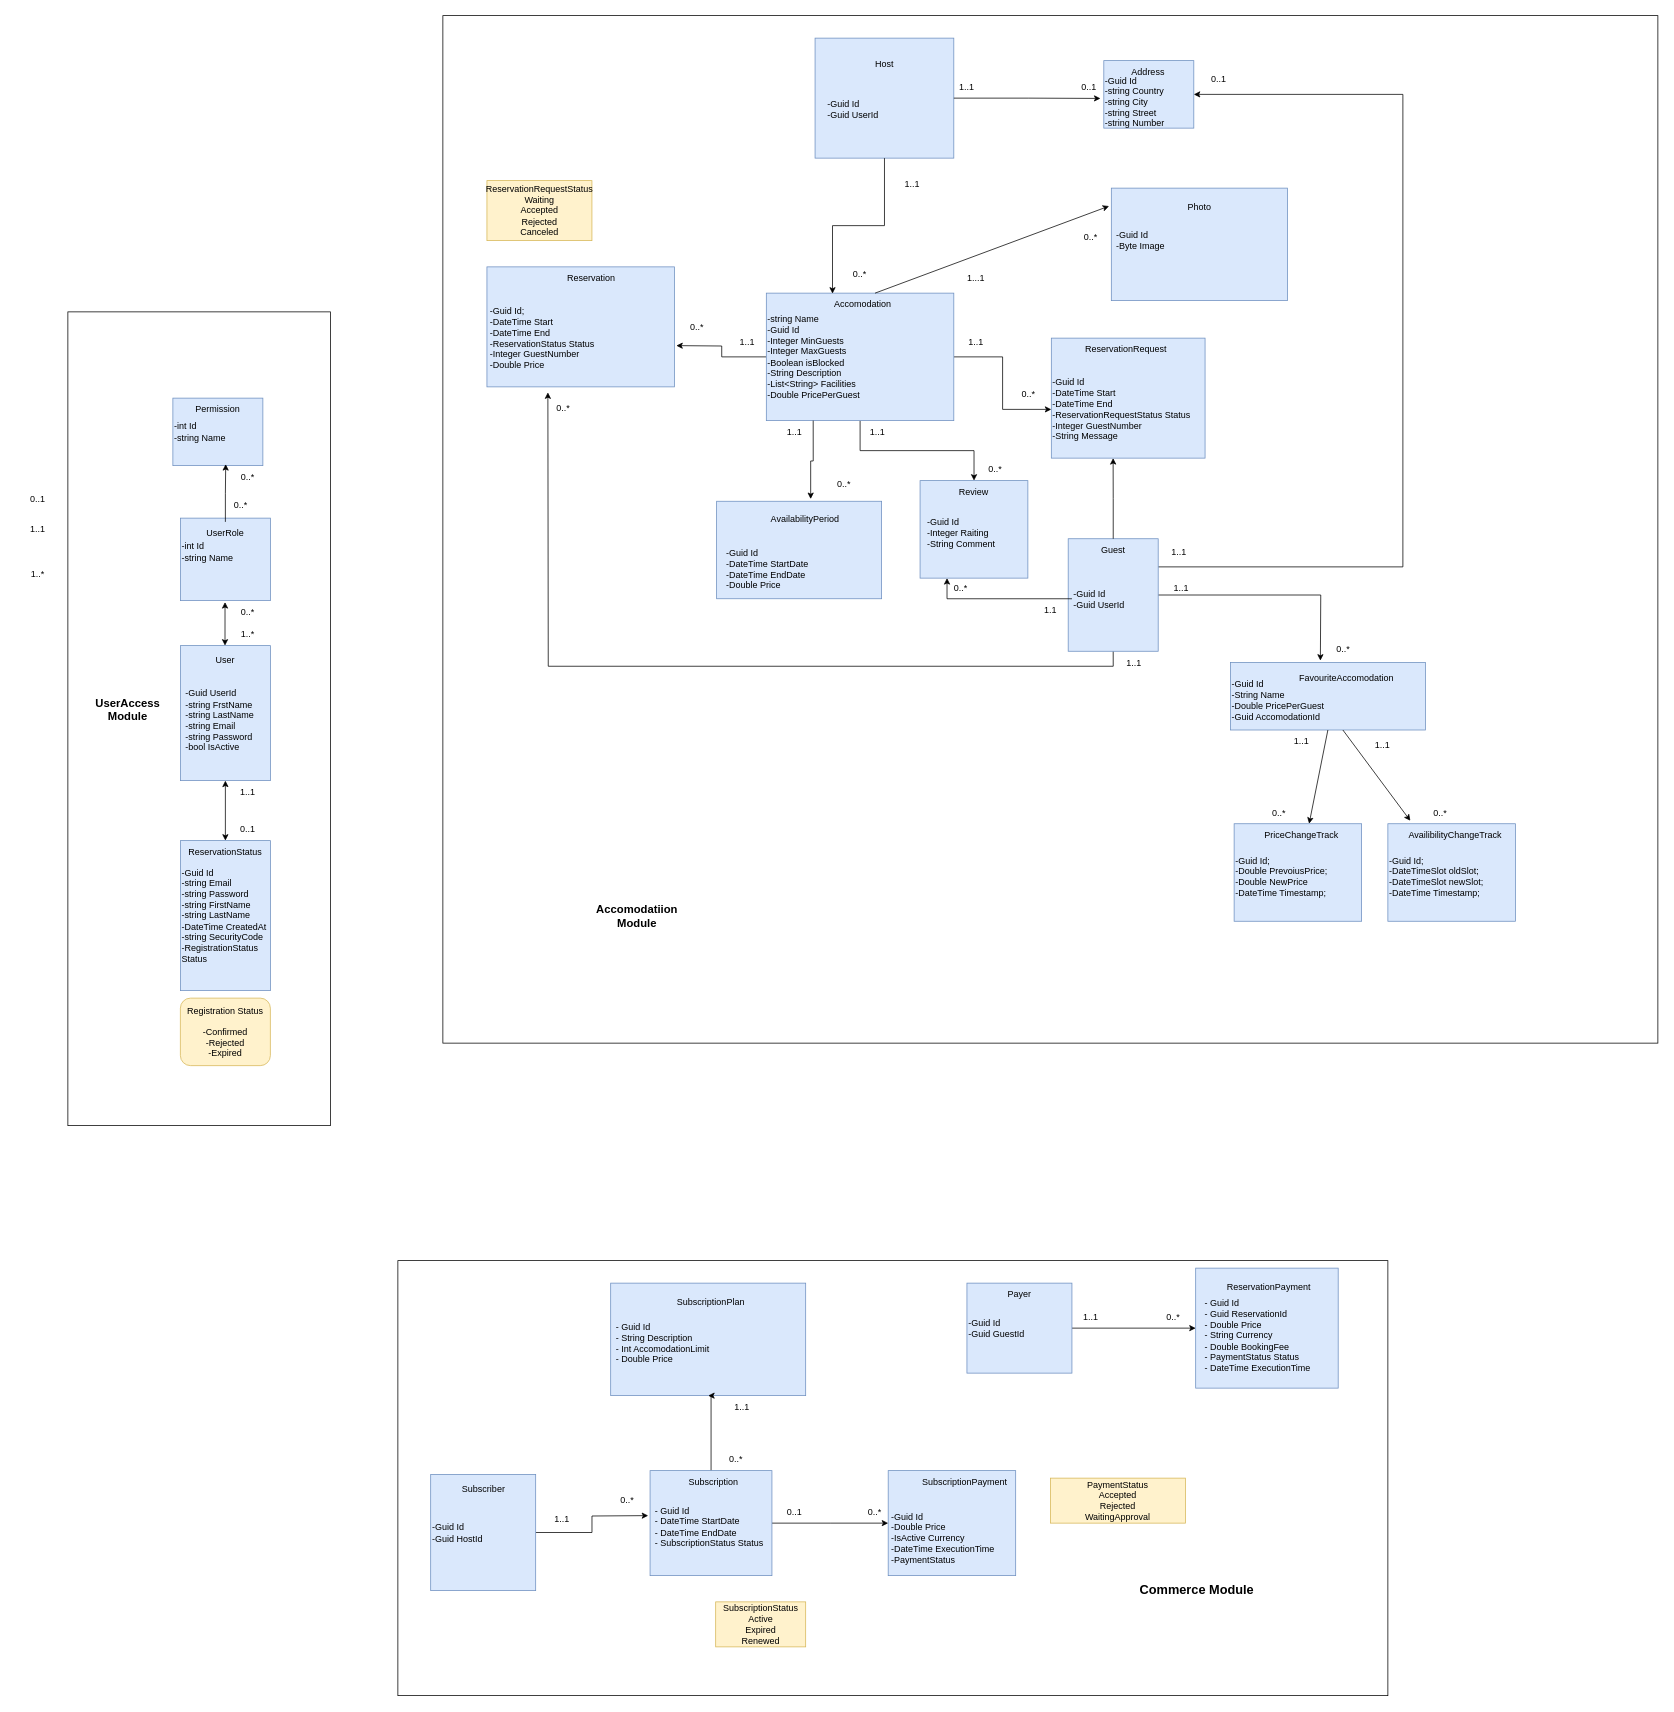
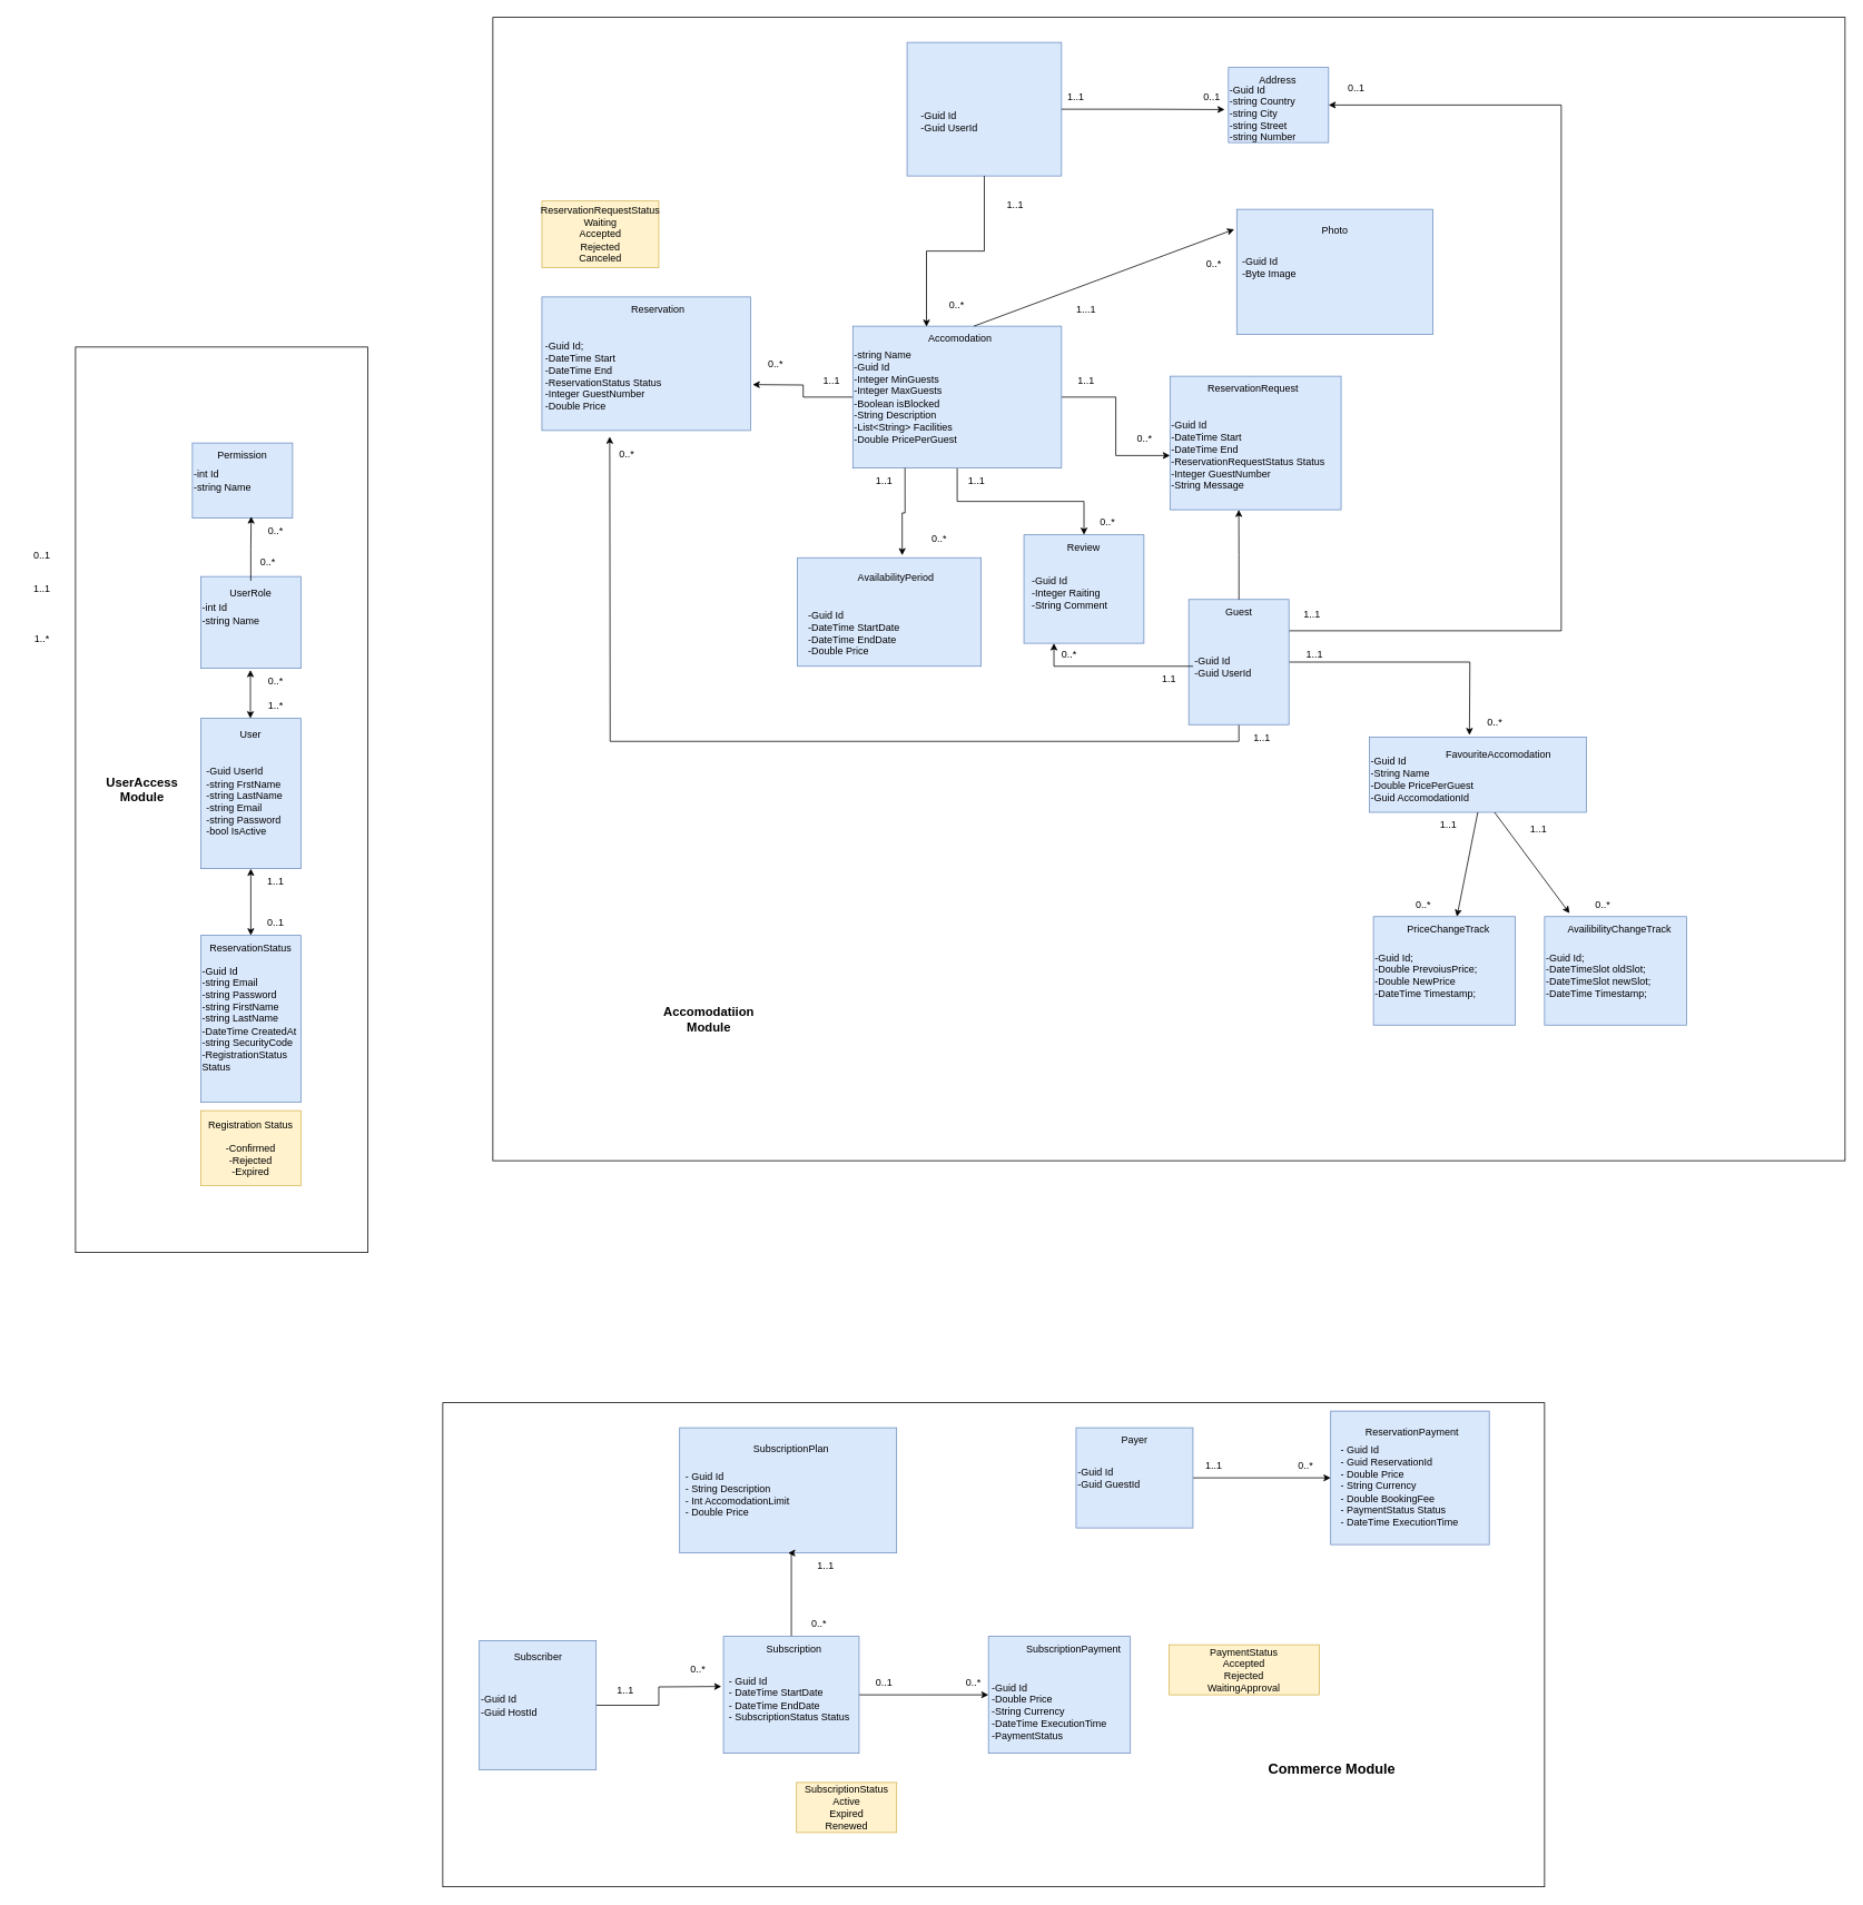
- <mxCell id="84" value="Host" style="text;html=1;strokeColor=none;fillColor=none;align=center;verticalAlign=middle;whiteSpace=wrap;rounded=0;" parent="1" vertex="1"><mxGeometry x="1148.75" y="70" width="60" height="30" as="geometry" /></mxCell>
- <mxCell id="7" value="Registration Status&lt;br&gt;&lt;br&gt;-Confirmed&lt;br&gt;-Rejected&lt;br&gt;-Expired" style="whiteSpace=wrap;html=1;fillColor=#fff2cc;strokeColor=#d6b656;rounded=1;" parent="1" vertex="1"><mxGeometry x="240" y="1330" width="120" height="90" as="geometry" /></mxCell>
+ <mxCell id="7" value="Registration Status&lt;br&gt;&lt;br&gt;-Confirmed&lt;br&gt;-Rejected&lt;br&gt;-Expired" style="rounded=0;whiteSpace=wrap;html=1;fillColor=#fff2cc;strokeColor=#d6b656;" parent="1" vertex="1"><mxGeometry x="240" y="1330" width="120" height="90" as="geometry" /></mxCell>
- <mxCell id="42" value="-Guid Id&lt;br&gt;&lt;div style=&quot;&quot;&gt;&lt;span style=&quot;background-color: initial;&quot;&gt;-Double Price&lt;/span&gt;&lt;/div&gt;&lt;div style=&quot;&quot;&gt;&lt;span style=&quot;background-color: initial;&quot;&gt;-IsActive Currency&lt;/span&gt;&lt;/div&gt;&lt;div style=&quot;&quot;&gt;&lt;span style=&quot;background-color: initial;&quot;&gt;-DateTime ExecutionTime&lt;/span&gt;&lt;/div&gt;&lt;div style=&quot;&quot;&gt;&lt;span style=&quot;background-color: initial;&quot;&gt;-PaymentStatus&lt;/span&gt;&lt;/div&gt;" style="text;html=1;strokeColor=none;fillColor=none;align=left;verticalAlign=middle;whiteSpace=wrap;rounded=0;" parent="1" vertex="1"><mxGeometry x="1186.25" y="2015" width="190" height="70" as="geometry" /></mxCell>
+ <mxCell id="42" value="-Guid Id&lt;br&gt;&lt;div style=&quot;&quot;&gt;&lt;span style=&quot;background-color: initial;&quot;&gt;-Double Price&lt;/span&gt;&lt;/div&gt;&lt;div style=&quot;&quot;&gt;&lt;span style=&quot;background-color: initial;&quot;&gt;-String Currency&lt;/span&gt;&lt;/div&gt;&lt;div style=&quot;&quot;&gt;&lt;span style=&quot;background-color: initial;&quot;&gt;-DateTime ExecutionTime&lt;/span&gt;&lt;/div&gt;&lt;div style=&quot;&quot;&gt;&lt;span style=&quot;background-color: initial;&quot;&gt;-PaymentStatus&lt;/span&gt;&lt;/div&gt;" style="text;html=1;strokeColor=none;fillColor=none;align=left;verticalAlign=middle;whiteSpace=wrap;rounded=0;" parent="1" vertex="1"><mxGeometry x="1186.25" y="2015" width="190" height="70" as="geometry" /></mxCell>
